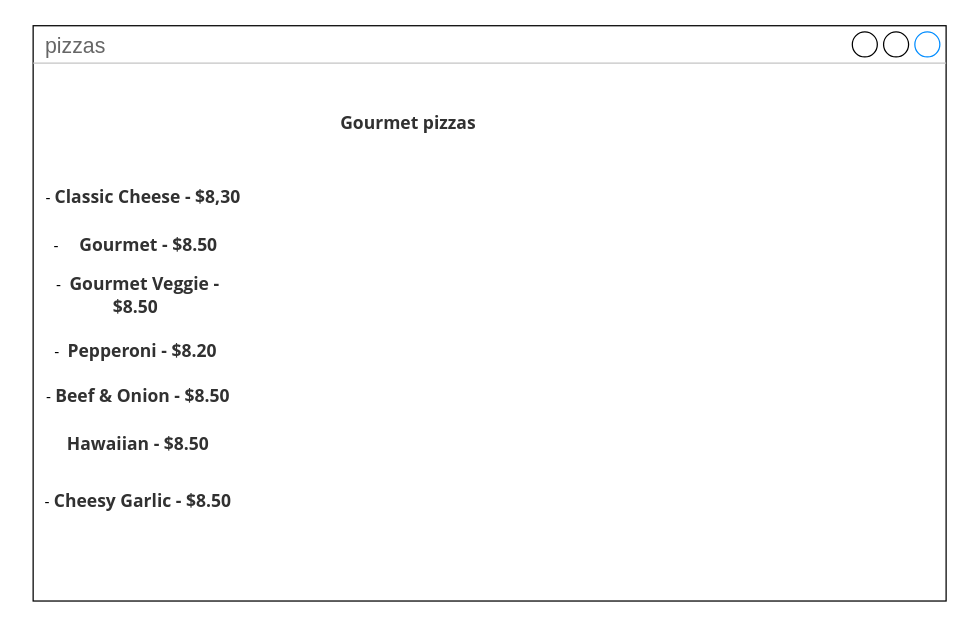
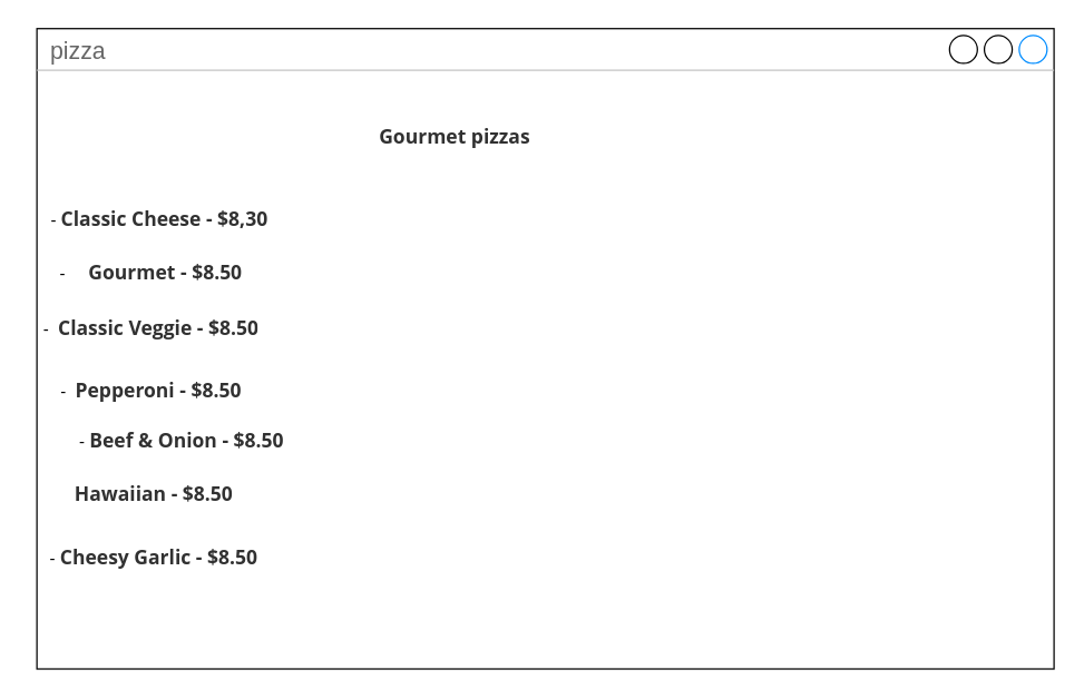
- <mxCell id="2" value="pizzas&amp;nbsp;" style="strokeWidth=1;shadow=0;dashed=0;align=center;html=1;shape=mxgraph.mockup.containers.window;align=left;verticalAlign=top;spacingLeft=8;strokeColor2=#008cff;strokeColor3=#c4c4c4;fontColor=#666666;mainText=;fontSize=17;labelBackgroundColor=none;" vertex="1" parent="1"><mxGeometry x="26" y="20" width="730" height="460" as="geometry" /></mxCell>
+ <mxCell id="2" value="pizza&amp;nbsp;" style="strokeWidth=1;shadow=0;dashed=0;align=center;html=1;shape=mxgraph.mockup.containers.window;align=left;verticalAlign=top;spacingLeft=8;strokeColor2=#008cff;strokeColor3=#c4c4c4;fontColor=#666666;mainText=;fontSize=17;labelBackgroundColor=none;" vertex="1" parent="1"><mxGeometry x="26" y="20" width="730" height="460" as="geometry" /></mxCell>
- <mxCell id="5" value="-&amp;nbsp;&amp;nbsp;&lt;span lang=&quot;EN-US&quot; class=&quot;TextRun SCXW152675206 BCX0&quot; style=&quot;margin: 0px ; padding: 0px ; text-align: left ; background-color: rgb(255 , 255 , 255) ; color: rgb(49 , 49 , 49) ; font-size: 10.5pt ; line-height: 17.267px ; font-family: &amp;#34;open sans&amp;#34; , &amp;#34;open sans_embeddedfont&amp;#34; , &amp;#34;open sans_msfontservice&amp;#34; , sans-serif ; font-weight: bold&quot;&gt;&lt;span class=&quot;NormalTextRun SCXW152675206 BCX0&quot; style=&quot;margin: 0px ; padding: 0px&quot;&gt;Gourmet Veggie - $8.50&lt;/span&gt;&lt;/span&gt;&lt;span class=&quot;EOP SCXW152675206 BCX0&quot; style=&quot;margin: 0px ; padding: 0px ; text-align: left ; background-color: rgb(255 , 255 , 255) ; font-size: 10.5pt ; line-height: 17.267px ; font-family: &amp;#34;open sans&amp;#34; , &amp;#34;open sans_embeddedfont&amp;#34; , &amp;#34;open sans_msfontservice&amp;#34; , sans-serif ; color: rgb(49 , 49 , 49)&quot;&gt;&amp;nbsp;&lt;/span&gt;" style="text;html=1;strokeColor=none;fillColor=none;align=center;verticalAlign=middle;whiteSpace=wrap;rounded=0;" vertex="1" parent="1"><mxGeometry x="26" y="220" width="168" height="30" as="geometry" /></mxCell>
+ <mxCell id="5" value="-&amp;nbsp;&amp;nbsp;&lt;span lang=&quot;EN-US&quot; class=&quot;TextRun SCXW152675206 BCX0&quot; style=&quot;margin: 0px ; padding: 0px ; text-align: left ; background-color: rgb(255 , 255 , 255) ; color: rgb(49 , 49 , 49) ; font-size: 10.5pt ; line-height: 17.267px ; font-family: &amp;#34;open sans&amp;#34; , &amp;#34;open sans_embeddedfont&amp;#34; , &amp;#34;open sans_msfontservice&amp;#34; , sans-serif ; font-weight: bold&quot;&gt;&lt;span class=&quot;NormalTextRun SCXW152675206 BCX0&quot; style=&quot;margin: 0px ; padding: 0px&quot;&gt;Classic Veggie - $8.50&lt;/span&gt;&lt;/span&gt;&lt;span class=&quot;EOP SCXW152675206 BCX0&quot; style=&quot;margin: 0px ; padding: 0px ; text-align: left ; background-color: rgb(255 , 255 , 255) ; font-size: 10.5pt ; line-height: 17.267px ; font-family: &amp;#34;open sans&amp;#34; , &amp;#34;open sans_embeddedfont&amp;#34; , &amp;#34;open sans_msfontservice&amp;#34; , sans-serif ; color: rgb(49 , 49 , 49)&quot;&gt;&amp;nbsp;&lt;/span&gt;" style="text;html=1;strokeColor=none;fillColor=none;align=center;verticalAlign=middle;whiteSpace=wrap;rounded=0;" vertex="1" parent="1"><mxGeometry x="26" y="220" width="168" height="30" as="geometry" /></mxCell>
- <mxCell id="6" value="-&amp;nbsp;&amp;nbsp;&lt;span lang=&quot;EN-US&quot; class=&quot;TextRun SCXW35446854 BCX0&quot; style=&quot;margin: 0px ; padding: 0px ; text-align: left ; background-color: rgb(255 , 255 , 255) ; color: rgb(49 , 49 , 49) ; font-size: 10.5pt ; line-height: 17.267px ; font-family: &amp;#34;open sans&amp;#34; , &amp;#34;open sans_embeddedfont&amp;#34; , &amp;#34;open sans_msfontservice&amp;#34; , sans-serif ; font-weight: bold&quot;&gt;&lt;span class=&quot;NormalTextRun SCXW35446854 BCX0&quot; style=&quot;margin: 0px ; padding: 0px&quot;&gt;Pepperoni - $8.20&lt;/span&gt;&lt;/span&gt;&lt;span class=&quot;EOP SCXW35446854 BCX0&quot; style=&quot;margin: 0px ; padding: 0px ; text-align: left ; background-color: rgb(255 , 255 , 255) ; font-size: 10.5pt ; line-height: 17.267px ; font-family: &amp;#34;open sans&amp;#34; , &amp;#34;open sans_embeddedfont&amp;#34; , &amp;#34;open sans_msfontservice&amp;#34; , sans-serif ; color: rgb(49 , 49 , 49)&quot;&gt;&amp;nbsp;&lt;/span&gt;" style="text;html=1;strokeColor=none;fillColor=none;align=center;verticalAlign=middle;whiteSpace=wrap;rounded=0;" vertex="1" parent="1"><mxGeometry x="32" y="264" width="156" height="30" as="geometry" /></mxCell>
+ <mxCell id="6" value="-&amp;nbsp;&amp;nbsp;&lt;span lang=&quot;EN-US&quot; class=&quot;TextRun SCXW35446854 BCX0&quot; style=&quot;margin: 0px ; padding: 0px ; text-align: left ; background-color: rgb(255 , 255 , 255) ; color: rgb(49 , 49 , 49) ; font-size: 10.5pt ; line-height: 17.267px ; font-family: &amp;#34;open sans&amp;#34; , &amp;#34;open sans_embeddedfont&amp;#34; , &amp;#34;open sans_msfontservice&amp;#34; , sans-serif ; font-weight: bold&quot;&gt;&lt;span class=&quot;NormalTextRun SCXW35446854 BCX0&quot; style=&quot;margin: 0px ; padding: 0px&quot;&gt;Pepperoni - $8.50&lt;/span&gt;&lt;/span&gt;&lt;span class=&quot;EOP SCXW35446854 BCX0&quot; style=&quot;margin: 0px ; padding: 0px ; text-align: left ; background-color: rgb(255 , 255 , 255) ; font-size: 10.5pt ; line-height: 17.267px ; font-family: &amp;#34;open sans&amp;#34; , &amp;#34;open sans_embeddedfont&amp;#34; , &amp;#34;open sans_msfontservice&amp;#34; , sans-serif ; color: rgb(49 , 49 , 49)&quot;&gt;&amp;nbsp;&lt;/span&gt;" style="text;html=1;strokeColor=none;fillColor=none;align=center;verticalAlign=middle;whiteSpace=wrap;rounded=0;" vertex="1" parent="1"><mxGeometry x="32" y="264" width="156" height="30" as="geometry" /></mxCell>
- <mxCell id="7" value="-&amp;nbsp;&lt;span lang=&quot;EN-US&quot; class=&quot;TextRun SCXW160311316 BCX0&quot; style=&quot;margin: 0px ; padding: 0px ; text-align: left ; background-color: rgb(255 , 255 , 255) ; color: rgb(49 , 49 , 49) ; font-size: 10.5pt ; line-height: 17.267px ; font-family: &amp;#34;open sans&amp;#34; , &amp;#34;open sans_embeddedfont&amp;#34; , &amp;#34;open sans_msfontservice&amp;#34; , sans-serif ; font-weight: bold&quot;&gt;&lt;span class=&quot;NormalTextRun SCXW160311316 BCX0&quot; style=&quot;margin: 0px ; padding: 0px&quot;&gt;Beef &amp;amp; Onion - $8.50&lt;/span&gt;&lt;/span&gt;&lt;span class=&quot;EOP SCXW160311316 BCX0&quot; style=&quot;margin: 0px ; padding: 0px ; text-align: left ; background-color: rgb(255 , 255 , 255) ; font-size: 10.5pt ; line-height: 17.267px ; font-family: &amp;#34;open sans&amp;#34; , &amp;#34;open sans_embeddedfont&amp;#34; , &amp;#34;open sans_msfontservice&amp;#34; , sans-serif ; color: rgb(49 , 49 , 49)&quot;&gt;&amp;nbsp;&lt;/span&gt;" style="text;html=1;strokeColor=none;fillColor=none;align=center;verticalAlign=middle;whiteSpace=wrap;rounded=0;" vertex="1" parent="1"><mxGeometry x="34" y="300" width="156" height="30" as="geometry" /></mxCell>
+ <mxCell id="7" value="-&amp;nbsp;&lt;span lang=&quot;EN-US&quot; class=&quot;TextRun SCXW160311316 BCX0&quot; style=&quot;margin: 0px ; padding: 0px ; text-align: left ; background-color: rgb(255 , 255 , 255) ; color: rgb(49 , 49 , 49) ; font-size: 10.5pt ; line-height: 17.267px ; font-family: &amp;#34;open sans&amp;#34; , &amp;#34;open sans_embeddedfont&amp;#34; , &amp;#34;open sans_msfontservice&amp;#34; , sans-serif ; font-weight: bold&quot;&gt;&lt;span class=&quot;NormalTextRun SCXW160311316 BCX0&quot; style=&quot;margin: 0px ; padding: 0px&quot;&gt;Beef &amp;amp; Onion - $8.50&lt;/span&gt;&lt;/span&gt;&lt;span class=&quot;EOP SCXW160311316 BCX0&quot; style=&quot;margin: 0px ; padding: 0px ; text-align: left ; background-color: rgb(255 , 255 , 255) ; font-size: 10.5pt ; line-height: 17.267px ; font-family: &amp;#34;open sans&amp;#34; , &amp;#34;open sans_embeddedfont&amp;#34; , &amp;#34;open sans_msfontservice&amp;#34; , sans-serif ; color: rgb(49 , 49 , 49)&quot;&gt;&amp;nbsp;&lt;/span&gt;" style="text;html=1;strokeColor=none;fillColor=none;align=center;verticalAlign=middle;whiteSpace=wrap;rounded=0;" vertex="1" parent="1"><mxGeometry x="54" y="300" width="156" height="30" as="geometry" /></mxCell>
